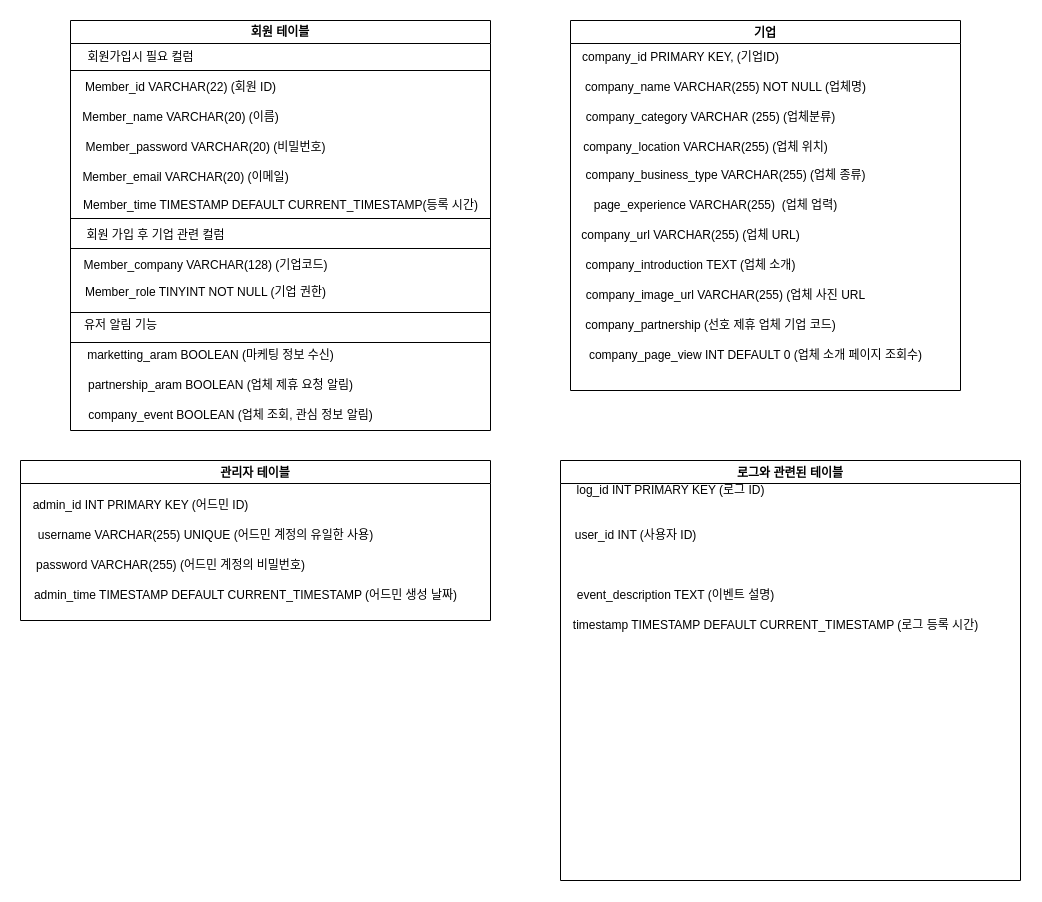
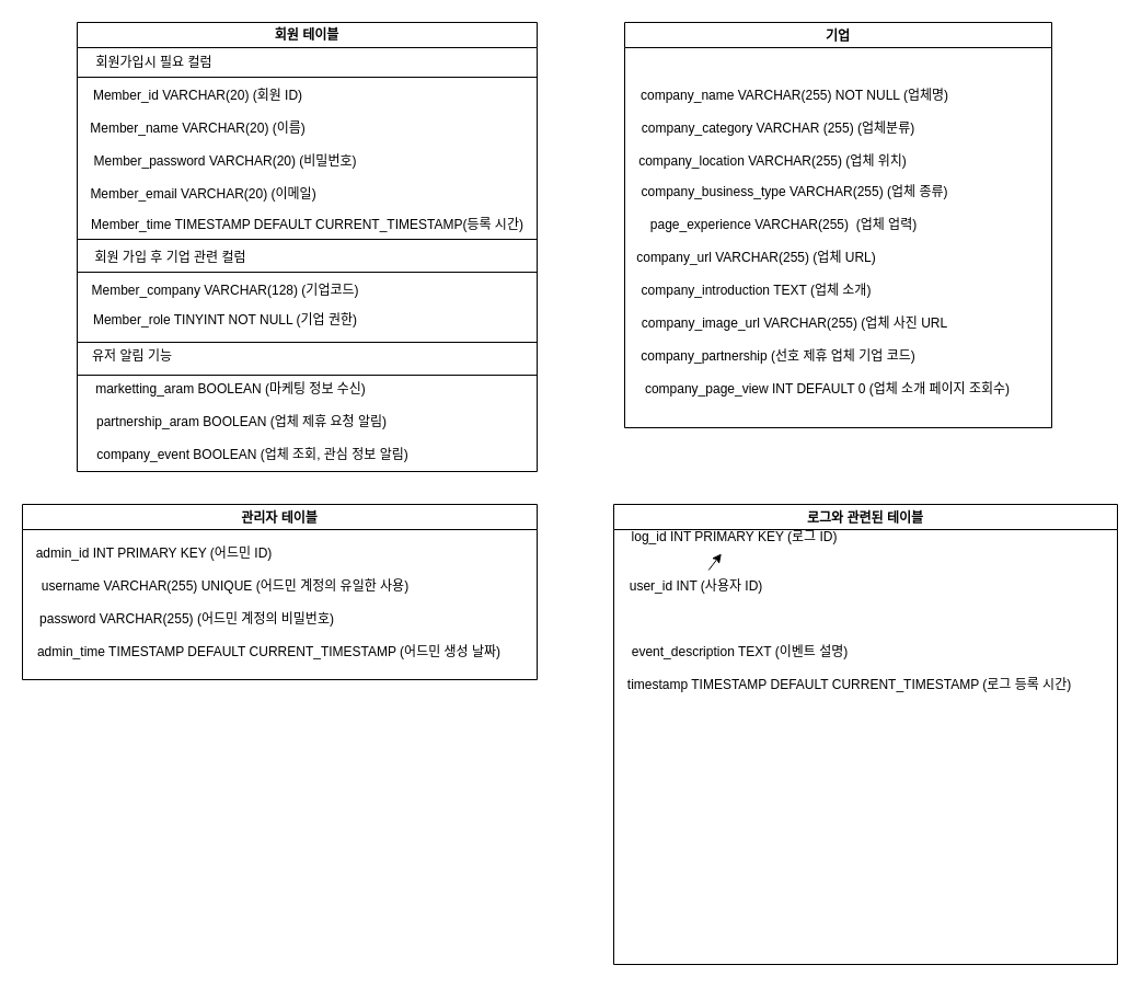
- <mxCell id="11" value="company_id PRIMARY KEY, (기업ID)" style="text;html=1;align=center;verticalAlign=middle;resizable=0;points=[];autosize=1;strokeColor=none;fillColor=none;" vertex="1" parent="10"><mxGeometry y="22" width="220" height="30" as="geometry" /></mxCell>
- <mxCell id="8" value="Member_id VARCHAR(22) (회원 ID)" style="text;html=1;align=center;verticalAlign=middle;resizable=0;points=[];autosize=1;strokeColor=none;fillColor=none;" vertex="1" parent="2"><mxGeometry y="52" width="220" height="30" as="geometry" /></mxCell>
+ <mxCell id="8" value="Member_id VARCHAR(20) (회원 ID)" style="text;html=1;align=center;verticalAlign=middle;resizable=0;points=[];autosize=1;strokeColor=none;fillColor=none;" vertex="1" parent="2"><mxGeometry y="52" width="220" height="30" as="geometry" /></mxCell>
+ <mxCell id="24" style="edgeStyle=none;html=1;" edge="1" parent="22" source="25" target="23"><mxGeometry relative="1" as="geometry" /></mxCell>
